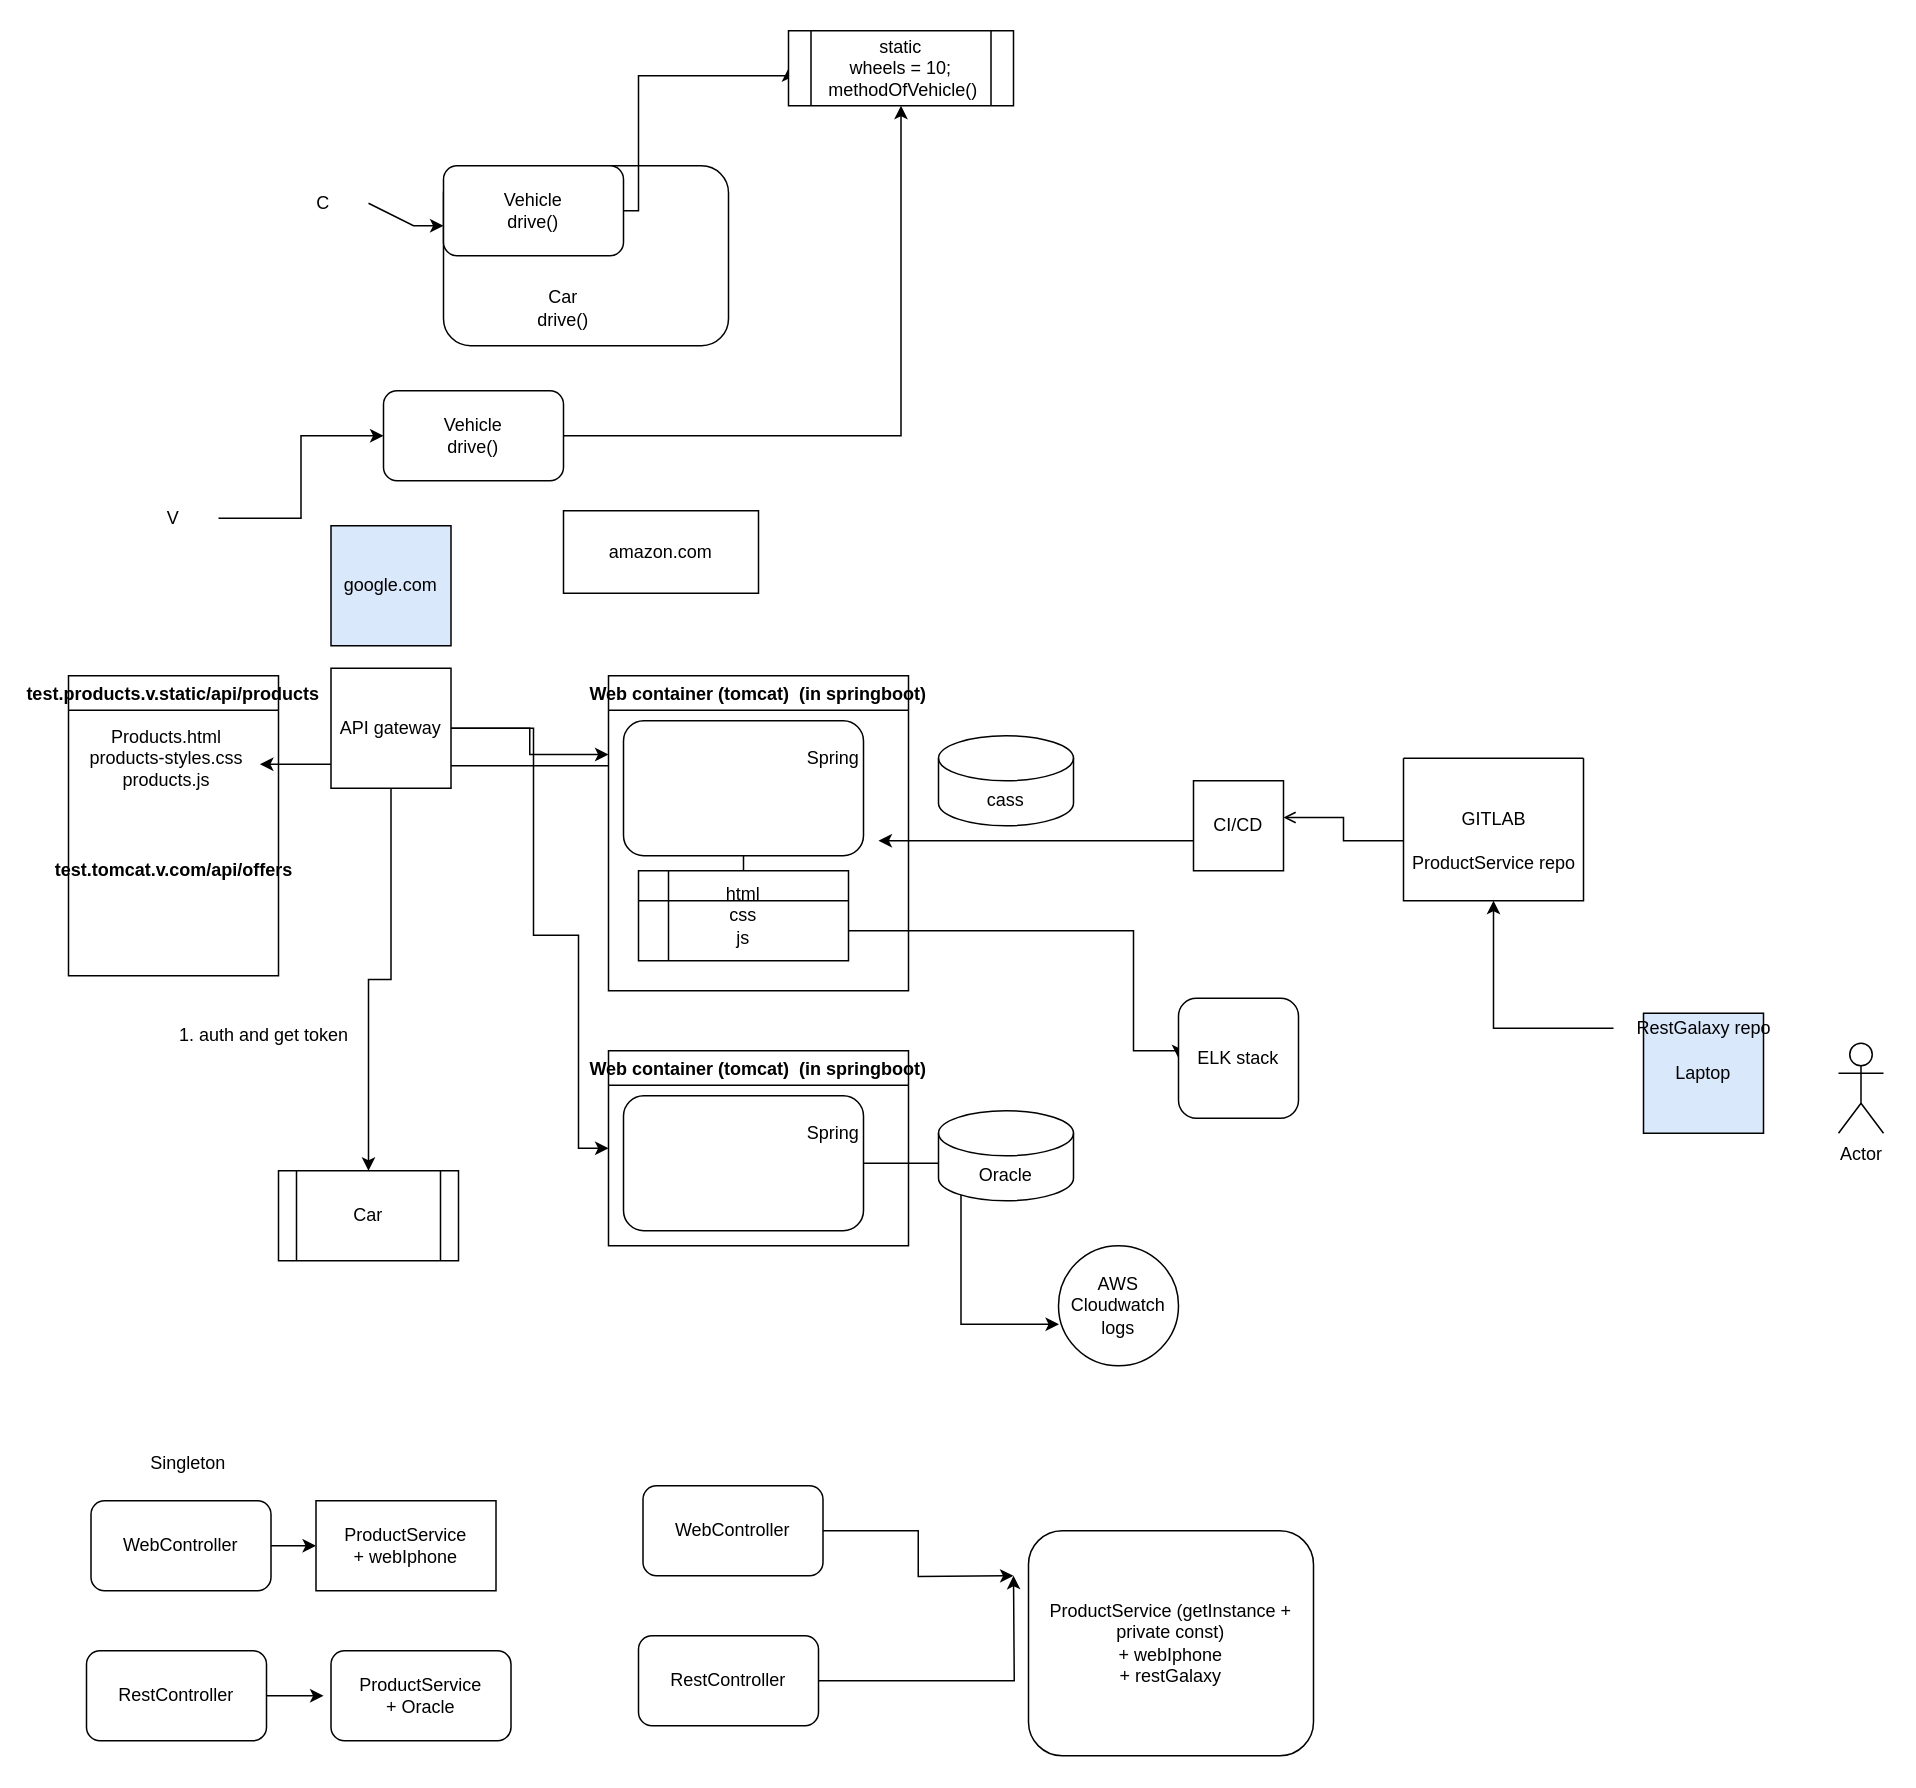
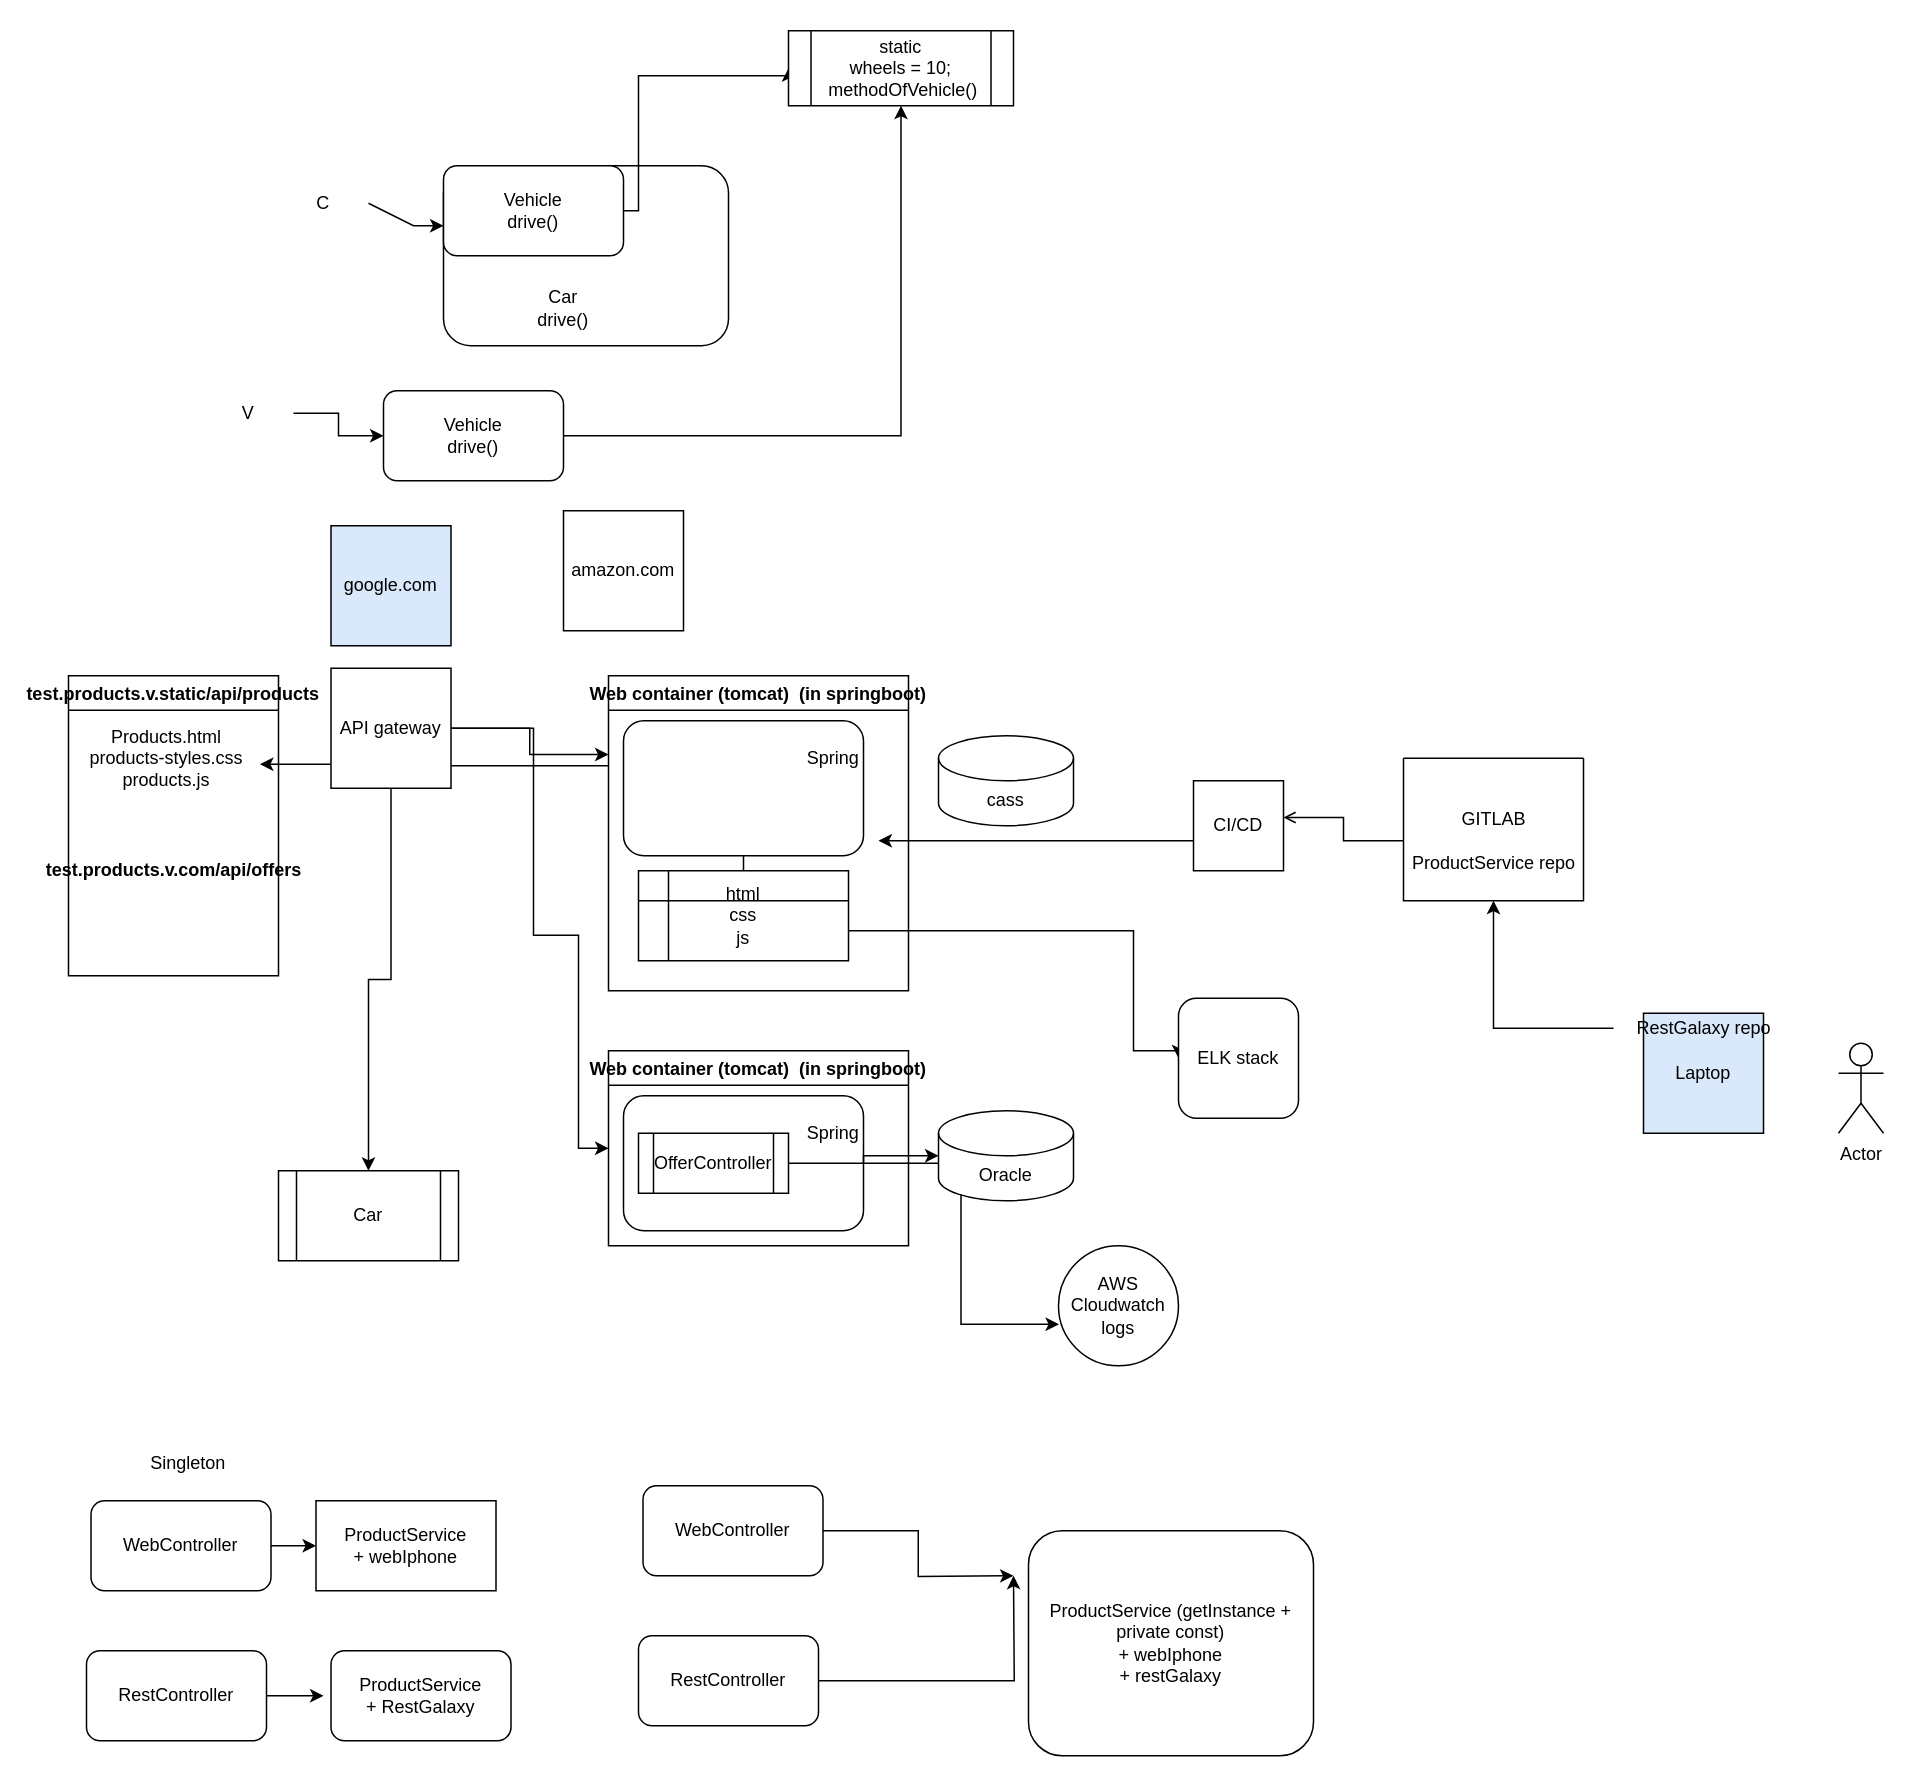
- <mxCell id="11" value="V" style="text;html=1;strokeColor=none;fillColor=none;align=center;verticalAlign=middle;whiteSpace=wrap;rounded=0;" parent="1" vertex="1"><mxGeometry x="85" y="330" width="60" height="30" as="geometry" /></mxCell>
+ <mxCell id="11" value="V" style="text;html=1;strokeColor=none;fillColor=none;align=center;verticalAlign=middle;whiteSpace=wrap;rounded=0;" parent="1" vertex="1"><mxGeometry x="135" y="260" width="60" height="30" as="geometry" /></mxCell>
- <mxCell id="44" value="amazon.com" style="whiteSpace=wrap;html=1;aspect=fixed;" parent="1" vertex="1"><mxGeometry x="375" y="340" width="130" height="55" as="geometry" /></mxCell>
+ <mxCell id="44" value="amazon.com" style="whiteSpace=wrap;html=1;aspect=fixed;" parent="1" vertex="1"><mxGeometry x="375" y="340" width="80" height="80" as="geometry" /></mxCell>
- <mxCell id="45" value="&lt;span style=&quot;font-weight: 700&quot;&gt;test.tomcat.v.com/api/offers&lt;/span&gt;" style="text;html=1;align=center;verticalAlign=middle;resizable=0;points=[];autosize=1;strokeColor=none;fillColor=none;" parent="1" vertex="1"><mxGeometry x="20" y="570" width="190" height="20" as="geometry" /></mxCell>
+ <mxCell id="45" value="&lt;span style=&quot;font-weight: 700&quot;&gt;test.products.v.com/api/offers&lt;/span&gt;" style="text;html=1;align=center;verticalAlign=middle;resizable=0;points=[];autosize=1;strokeColor=none;fillColor=none;" parent="1" vertex="1"><mxGeometry x="20" y="570" width="190" height="20" as="geometry" /></mxCell>
- <mxCell id="42" value="1. auth and get token" style="text;html=1;align=center;verticalAlign=middle;resizable=0;points=[];autosize=1;strokeColor=none;fillColor=none;" parent="1" vertex="1"><mxGeometry x="110" y="680" width="130" height="20" as="geometry" /></mxCell>
+ <mxCell id="26" value="OfferController" style="shape=process;whiteSpace=wrap;html=1;backgroundOutline=1;" parent="1" vertex="1"><mxGeometry x="425" y="755" width="100" height="40" as="geometry" /></mxCell>
+ <mxCell id="25" style="edgeStyle=orthogonalEdgeStyle;rounded=0;orthogonalLoop=1;jettySize=auto;html=1;" parent="1" source="26" target="29" edge="1"><mxGeometry relative="1" as="geometry" /></mxCell>
- <mxCell id="55" value="ProductService&lt;br&gt;+ Oracle" style="rounded=1;whiteSpace=wrap;html=1;" vertex="1" parent="1"><mxGeometry x="220" y="1100" width="120" height="60" as="geometry" /></mxCell>
+ <mxCell id="55" value="ProductService&lt;br&gt;+ RestGalaxy" style="rounded=1;whiteSpace=wrap;html=1;" vertex="1" parent="1"><mxGeometry x="220" y="1100" width="120" height="60" as="geometry" /></mxCell>
